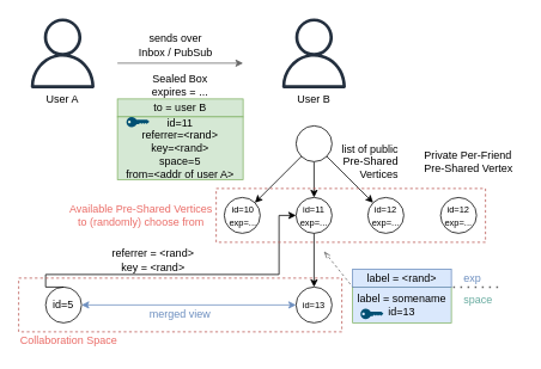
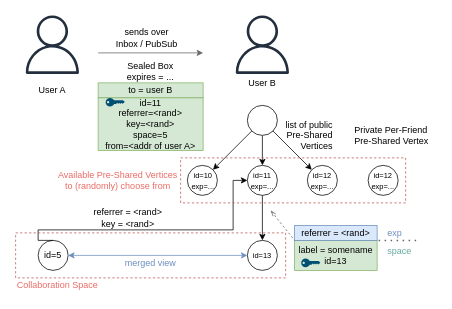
- <mxCell id="4" value="User A" style="text;html=1;strokeColor=none;fillColor=none;align=center;verticalAlign=middle;whiteSpace=wrap;rounded=0;" vertex="1" parent="1"><mxGeometry x="49" y="100" width="40" height="20" as="geometry" /></mxCell>
+ <mxCell id="4" value="User A" style="text;html=1;strokeColor=none;fillColor=none;align=center;verticalAlign=middle;whiteSpace=wrap;rounded=0;" vertex="1" parent="1"><mxGeometry x="49" y="110" width="40" height="20" as="geometry" /></mxCell>
- <mxCell id="29" value="&lt;span&gt;label = &amp;lt;rand&amp;gt;&lt;/span&gt;" style="rounded=0;whiteSpace=wrap;html=1;fillColor=#dae8fc;strokeColor=#6c8ebf;" vertex="1" parent="1"><mxGeometry x="392" y="300" width="110" height="20" as="geometry" /></mxCell>
+ <mxCell id="29" value="&lt;span&gt;referrer = &amp;lt;rand&amp;gt;&lt;/span&gt;" style="rounded=0;whiteSpace=wrap;html=1;fillColor=#dae8fc;strokeColor=#6c8ebf;" vertex="1" parent="1"><mxGeometry x="392" y="300" width="110" height="20" as="geometry" /></mxCell>
- <mxCell id="28" value="&lt;span&gt;label = somename&lt;/span&gt;&lt;br&gt;&lt;span&gt;id=13&lt;/span&gt;" style="rounded=0;whiteSpace=wrap;html=1;fillColor=#dae8fc;strokeColor=#82b366;" vertex="1" parent="1"><mxGeometry x="392" y="320" width="110" height="40" as="geometry" /></mxCell>
+ <mxCell id="28" value="&lt;span&gt;label = somename&lt;/span&gt;&lt;br&gt;&lt;span&gt;id=13&lt;/span&gt;" style="rounded=0;whiteSpace=wrap;html=1;fillColor=#d5e8d4;strokeColor=#82b366;" vertex="1" parent="1"><mxGeometry x="392" y="320" width="110" height="40" as="geometry" /></mxCell>
